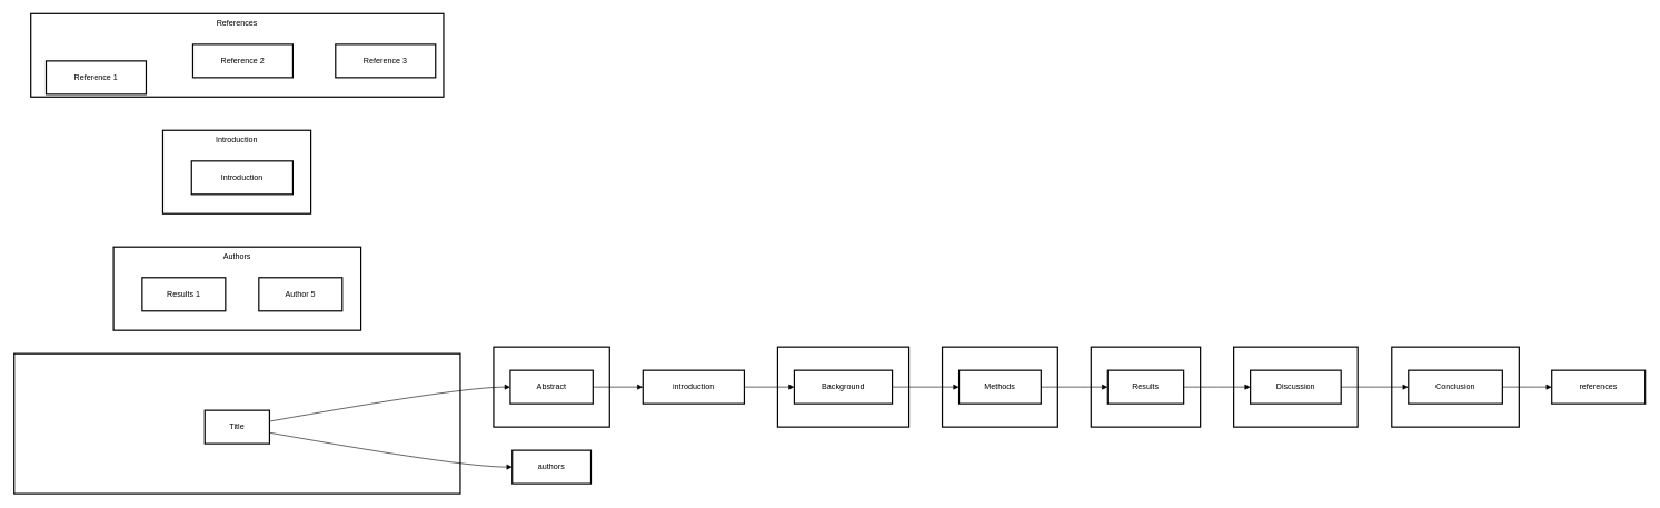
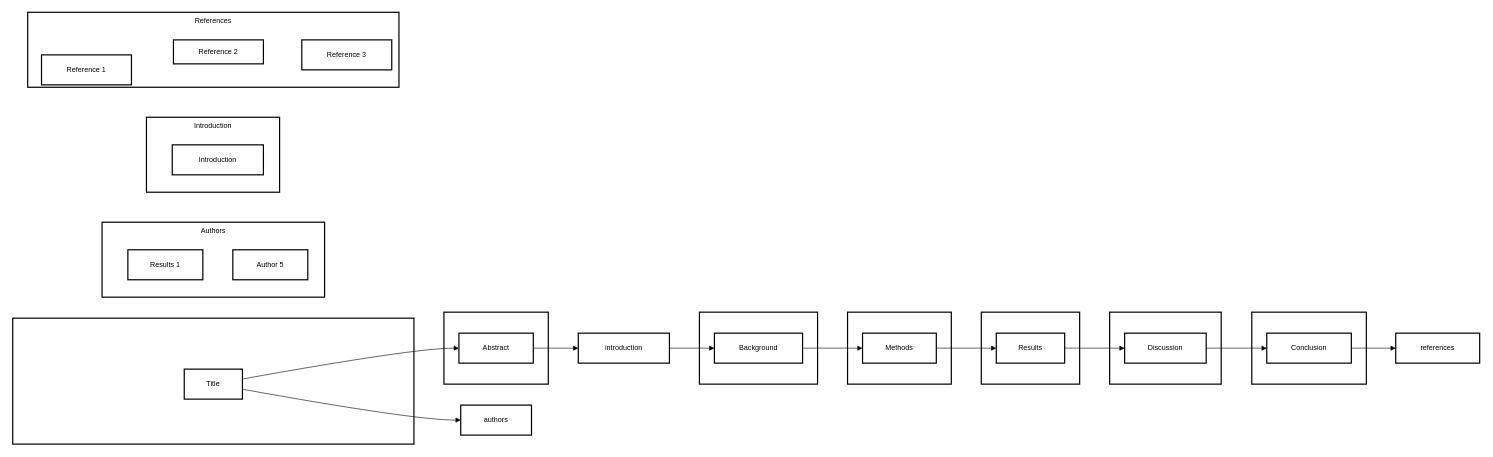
- <mxCell id="4" value="Reference 2" style="whiteSpace=wrap;strokeWidth=2;" vertex="1" parent="2"><mxGeometry x="243" y="46" width="150" height="50" as="geometry" /></mxCell>
+ <mxCell id="4" value="Reference 2" style="whiteSpace=wrap;strokeWidth=2;" vertex="1" parent="2"><mxGeometry x="243" y="46" width="150" height="40" as="geometry" /></mxCell>
